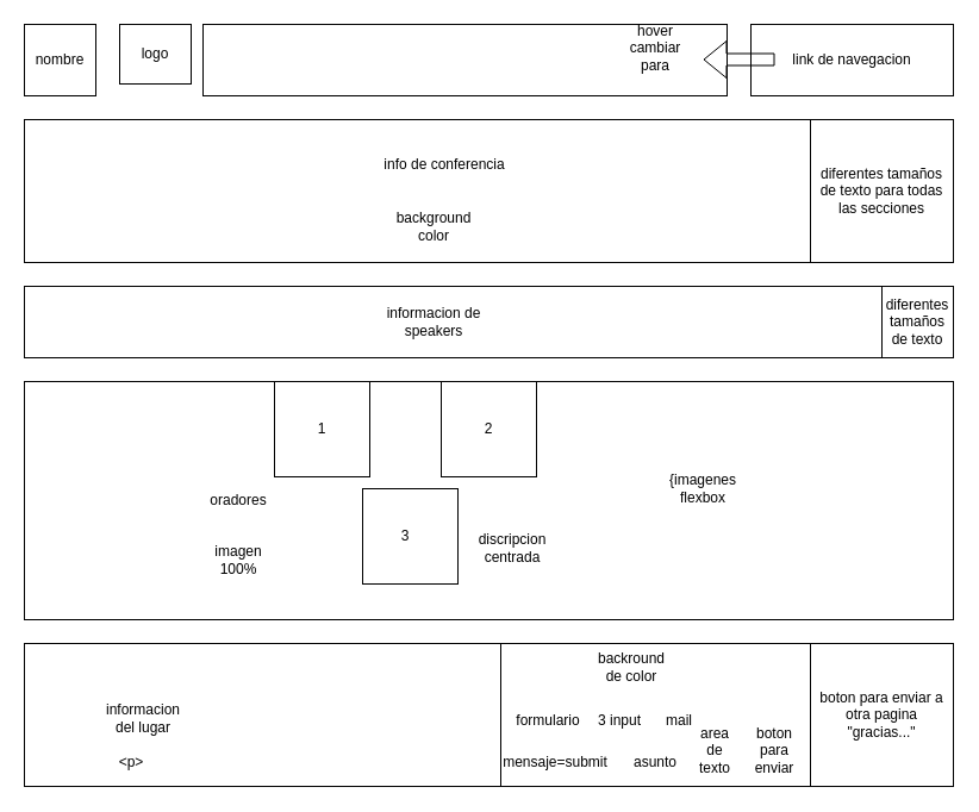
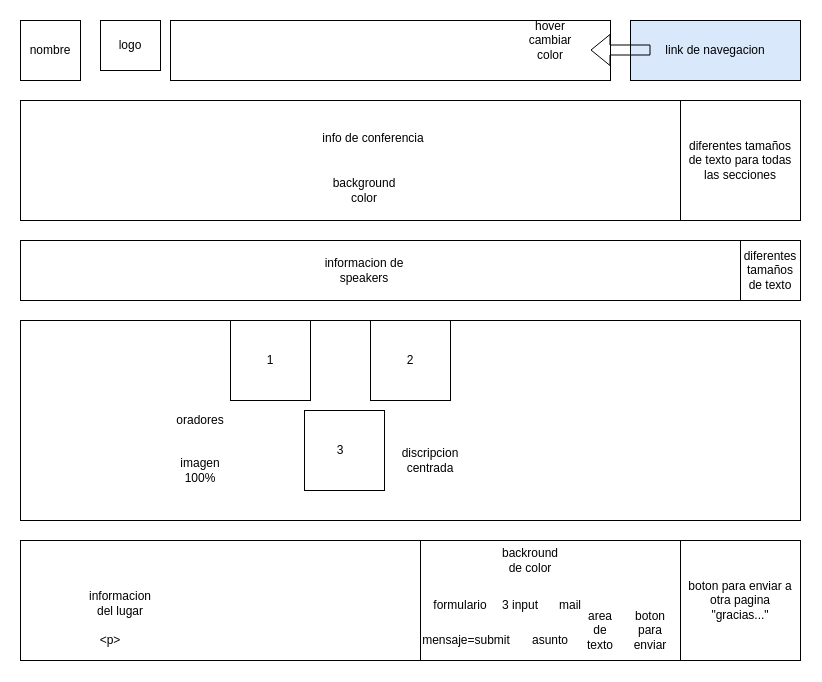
- <mxCell id="7" value="hover cambiar para" style="text;html=1;strokeColor=none;fillColor=none;align=center;verticalAlign=middle;whiteSpace=wrap;rounded=0;" parent="1" vertex="1"><mxGeometry x="530" y="30" width="40" height="20" as="geometry" /></mxCell>
+ <mxCell id="7" value="hover cambiar color" style="text;html=1;strokeColor=none;fillColor=none;align=center;verticalAlign=middle;whiteSpace=wrap;rounded=0;" parent="1" vertex="1"><mxGeometry x="530" y="30" width="40" height="20" as="geometry" /></mxCell>
- <mxCell id="5" value="link de navegacion" style="rounded=0;whiteSpace=wrap;html=1;" parent="1" vertex="1"><mxGeometry x="630" width="170" height="60" as="geometry" y="20" /></mxCell>
+ <mxCell id="5" value="link de navegacion" style="rounded=0;whiteSpace=wrap;html=1;fillColor=#dae8fc;" parent="1" vertex="1"><mxGeometry x="630" width="170" height="60" as="geometry" y="20" /></mxCell>
- <mxCell id="25" value="{imagenes flexbox" style="text;html=1;strokeColor=none;fillColor=none;align=center;verticalAlign=middle;whiteSpace=wrap;rounded=0;" parent="1" vertex="1"><mxGeometry x="570" y="400" width="40" height="20" as="geometry" /></mxCell>
